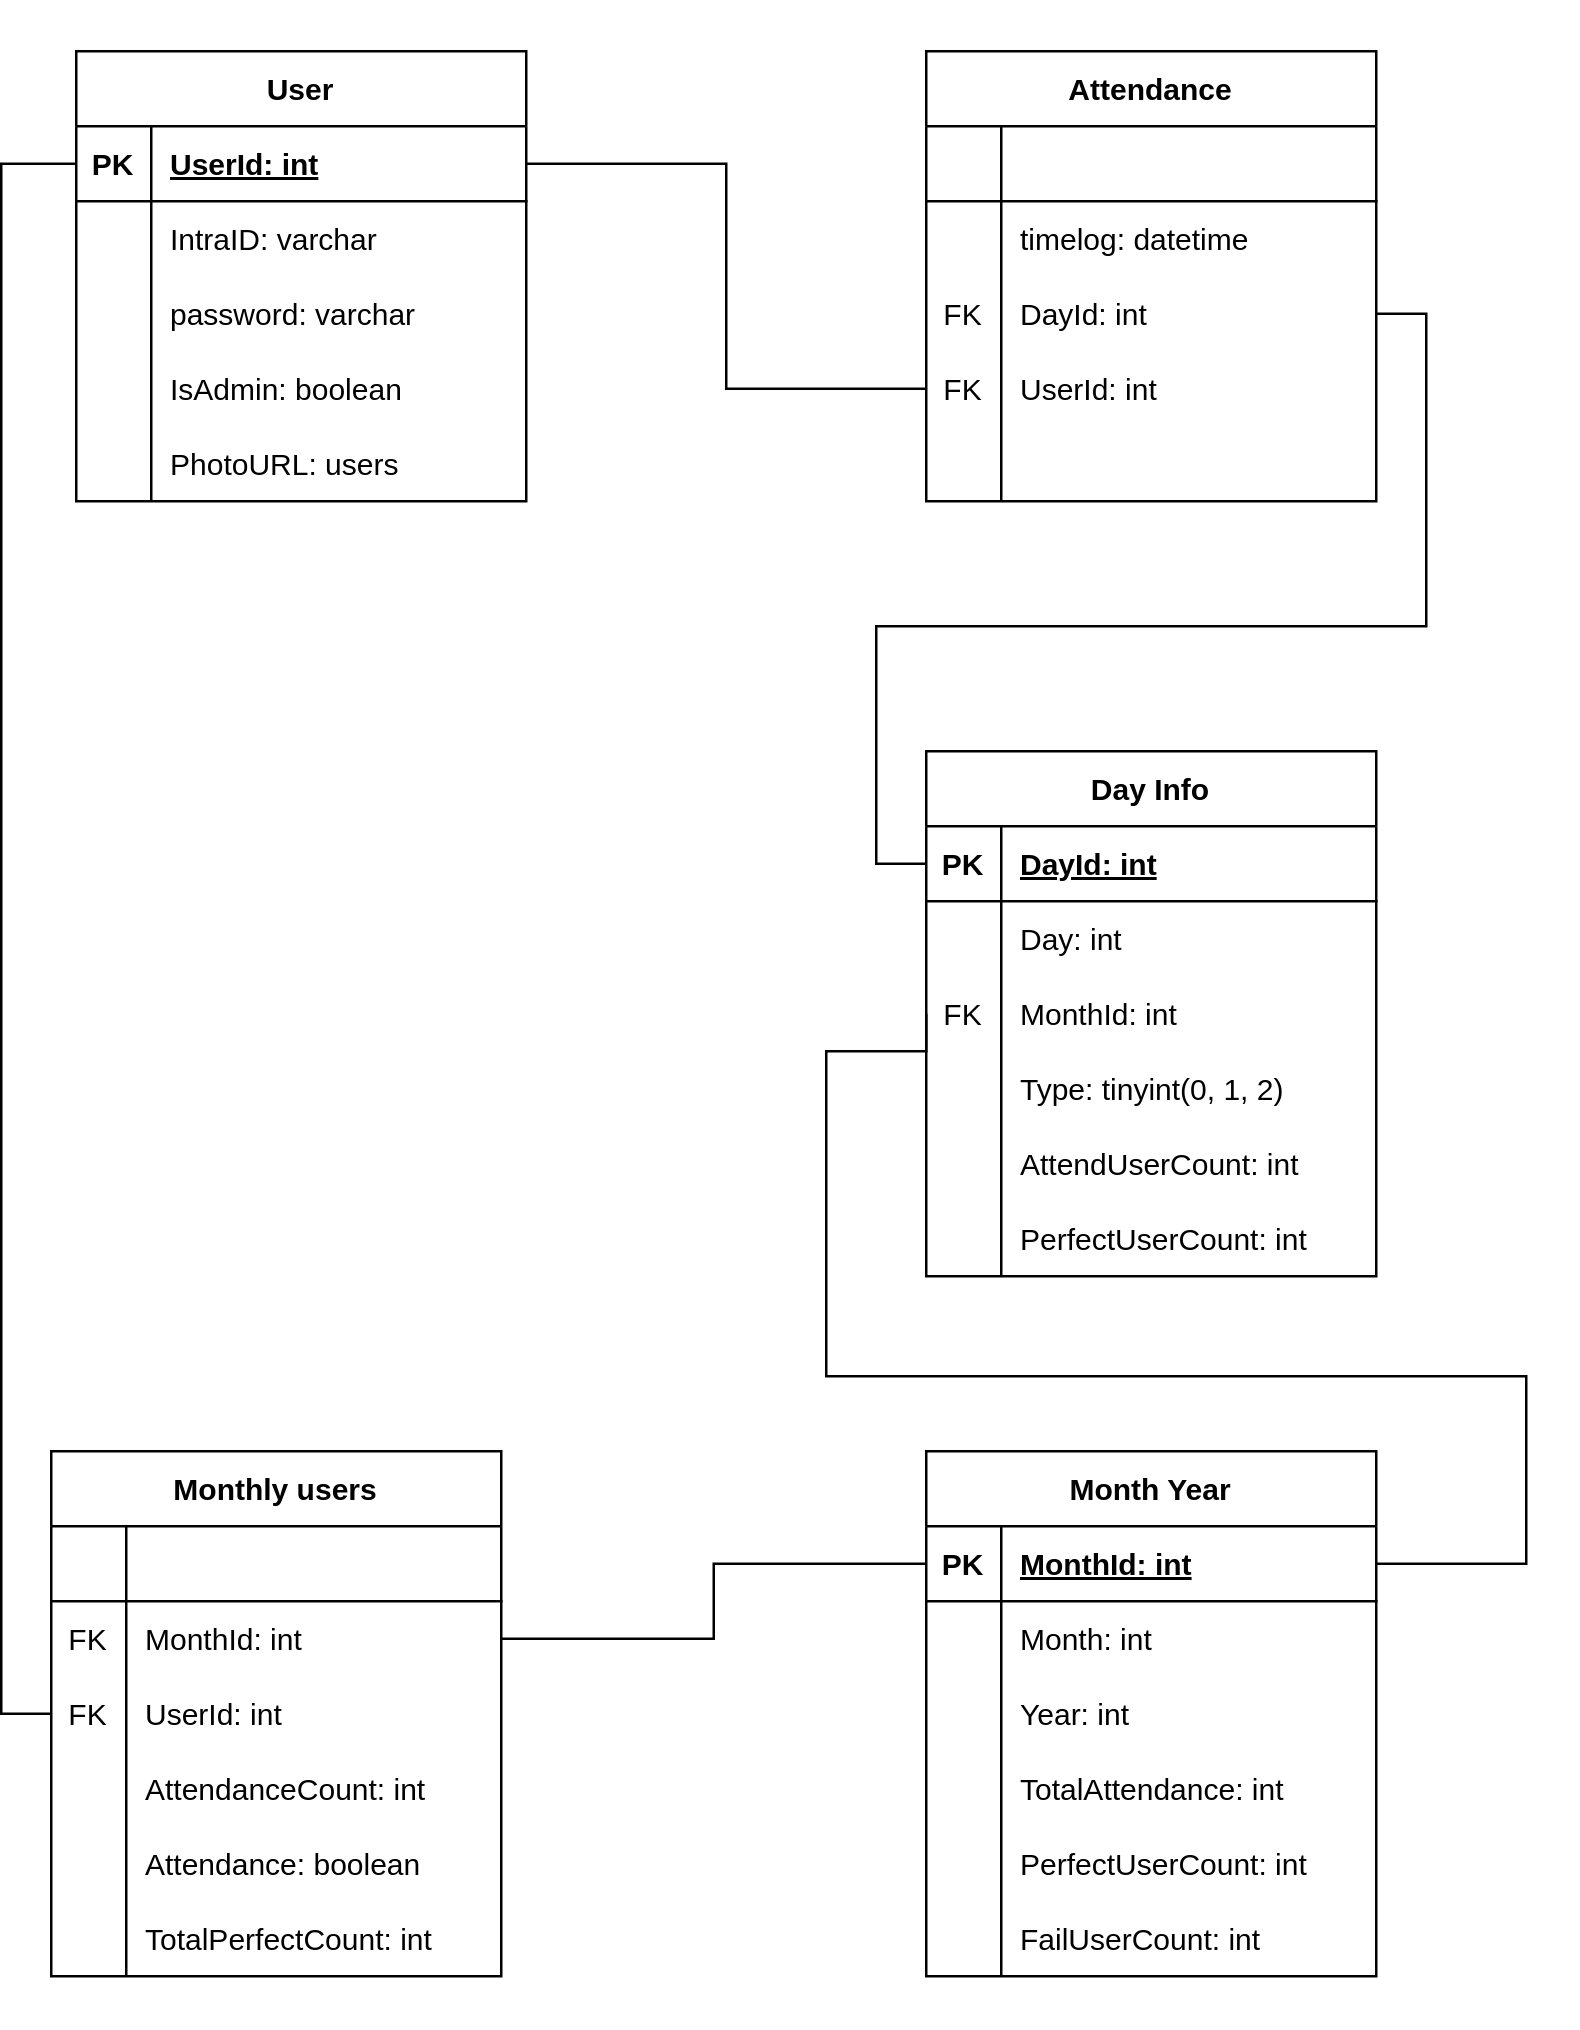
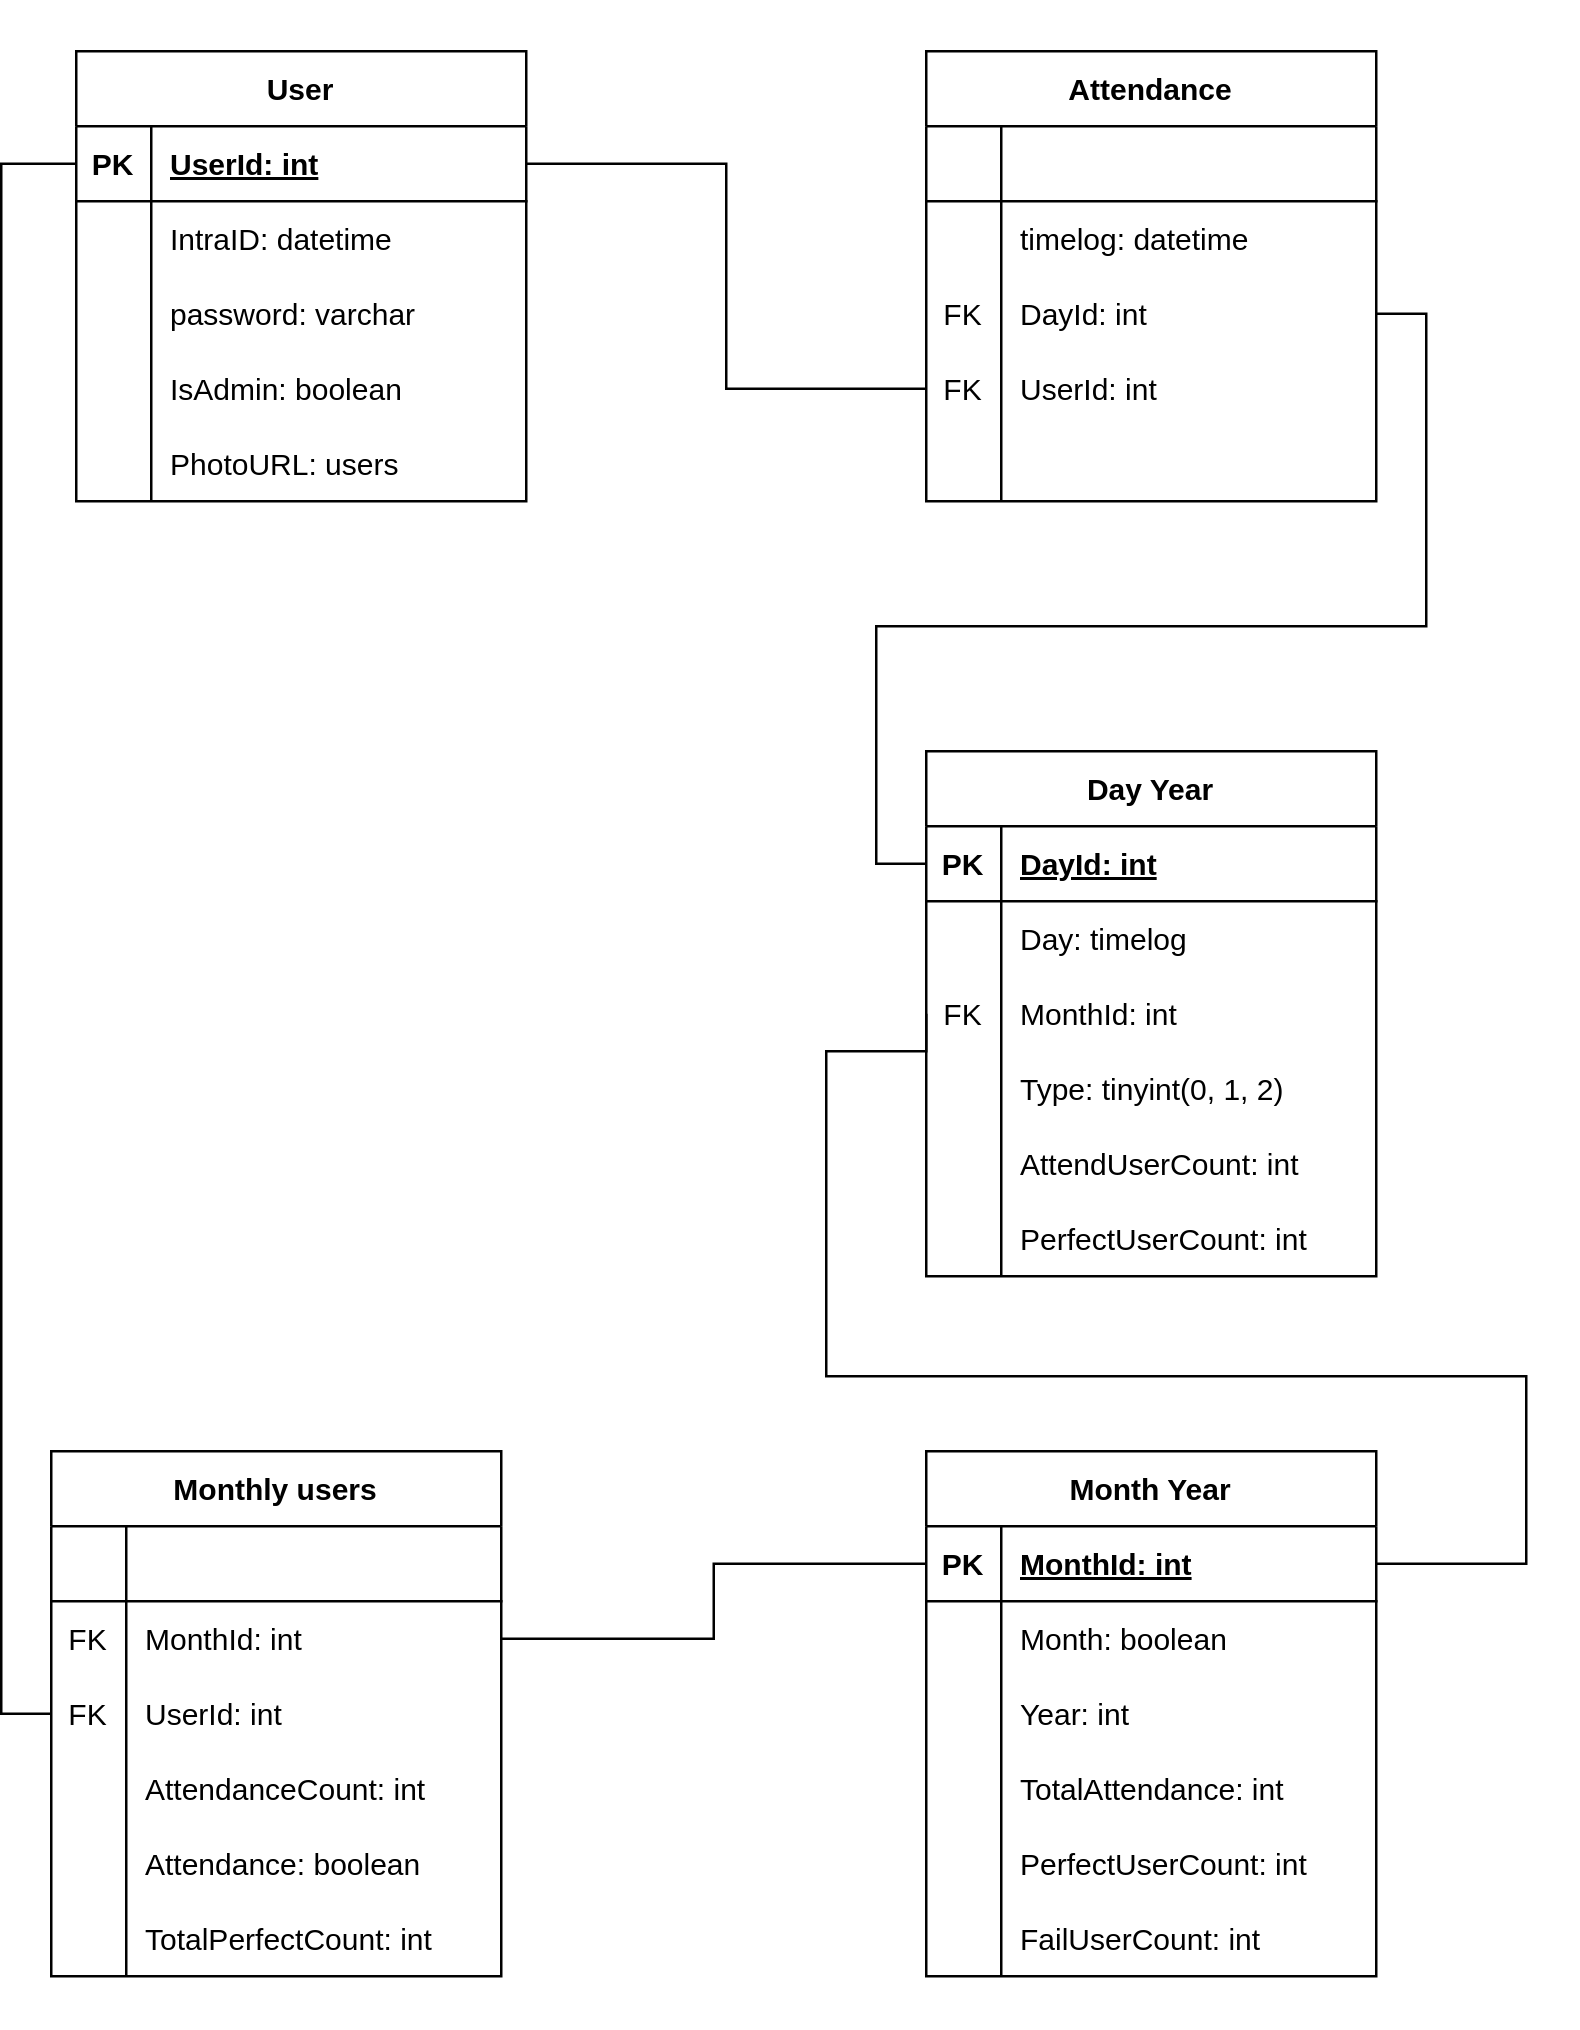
- <mxCell id="8" value="IntraID: varchar" style="shape=partialRectangle;connectable=0;fillColor=none;top=0;left=0;bottom=0;right=0;align=left;spacingLeft=6;overflow=hidden;" parent="6" vertex="1"><mxGeometry x="30" width="150" height="30" as="geometry"><mxRectangle width="150" height="30" as="alternateBounds" /></mxGeometry></mxCell>
+ <mxCell id="8" value="IntraID: datetime" style="shape=partialRectangle;connectable=0;fillColor=none;top=0;left=0;bottom=0;right=0;align=left;spacingLeft=6;overflow=hidden;" parent="6" vertex="1"><mxGeometry x="30" width="150" height="30" as="geometry"><mxRectangle width="150" height="30" as="alternateBounds" /></mxGeometry></mxCell>
- <mxCell id="73" value="Day Info" style="shape=table;startSize=30;container=1;collapsible=1;childLayout=tableLayout;fixedRows=1;rowLines=0;fontStyle=1;align=center;resizeLast=1;" parent="1" vertex="1"><mxGeometry x="370" y="300" width="180" height="210" as="geometry"><mxRectangle x="130" y="170" width="70" height="30" as="alternateBounds" /></mxGeometry></mxCell>
+ <mxCell id="73" value="Day Year" style="shape=table;startSize=30;container=1;collapsible=1;childLayout=tableLayout;fixedRows=1;rowLines=0;fontStyle=1;align=center;resizeLast=1;" parent="1" vertex="1"><mxGeometry x="370" y="300" width="180" height="210" as="geometry"><mxRectangle x="130" y="170" width="70" height="30" as="alternateBounds" /></mxGeometry></mxCell>
- <mxCell id="79" value="Day: int" style="shape=partialRectangle;connectable=0;fillColor=none;top=0;left=0;bottom=0;right=0;align=left;spacingLeft=6;overflow=hidden;" parent="77" vertex="1"><mxGeometry x="30" width="150" height="30" as="geometry"><mxRectangle width="150" height="30" as="alternateBounds" /></mxGeometry></mxCell>
+ <mxCell id="79" value="Day: timelog" style="shape=partialRectangle;connectable=0;fillColor=none;top=0;left=0;bottom=0;right=0;align=left;spacingLeft=6;overflow=hidden;" parent="77" vertex="1"><mxGeometry x="30" width="150" height="30" as="geometry"><mxRectangle width="150" height="30" as="alternateBounds" /></mxGeometry></mxCell>
- <mxCell id="59" value="Month: int" style="shape=partialRectangle;connectable=0;fillColor=none;top=0;left=0;bottom=0;right=0;align=left;spacingLeft=6;overflow=hidden;" parent="57" vertex="1"><mxGeometry x="30" width="150" height="30" as="geometry"><mxRectangle width="150" height="30" as="alternateBounds" /></mxGeometry></mxCell>
+ <mxCell id="59" value="Month: boolean" style="shape=partialRectangle;connectable=0;fillColor=none;top=0;left=0;bottom=0;right=0;align=left;spacingLeft=6;overflow=hidden;" parent="57" vertex="1"><mxGeometry x="30" width="150" height="30" as="geometry"><mxRectangle width="150" height="30" as="alternateBounds" /></mxGeometry></mxCell>
